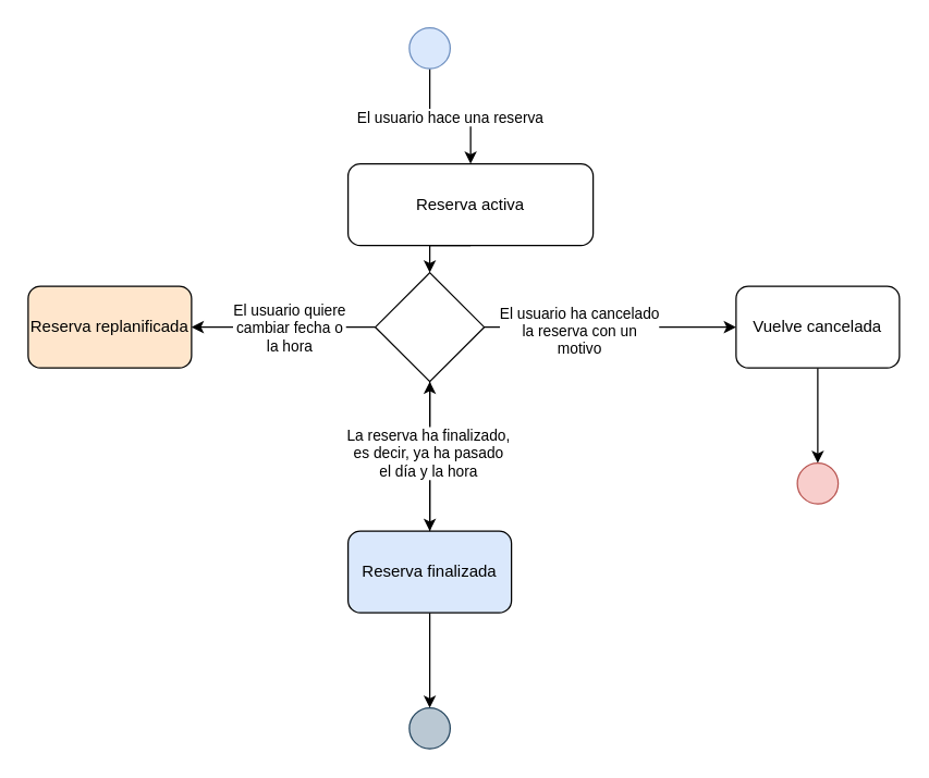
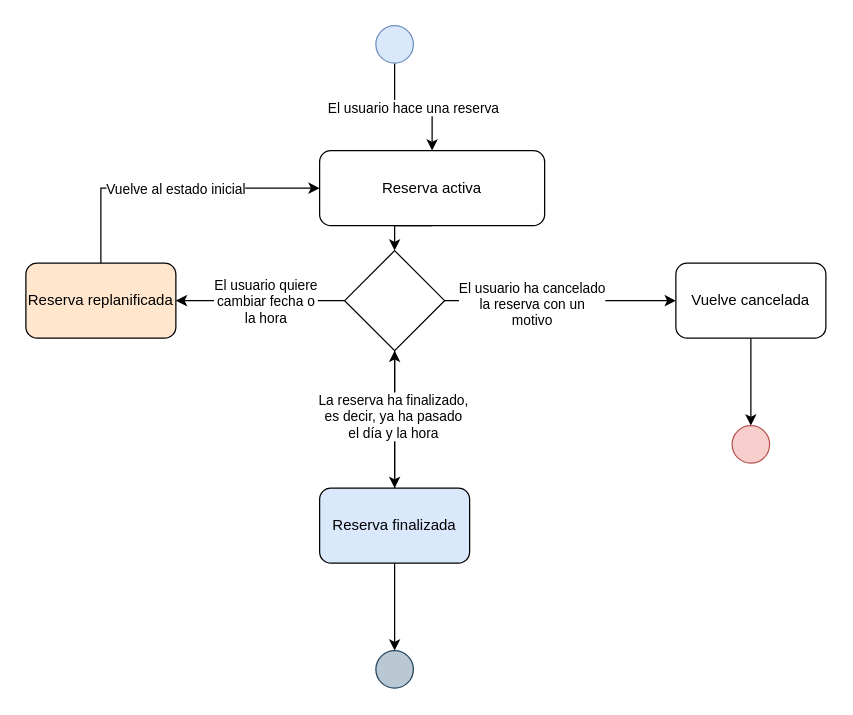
+ <mxCell id="12" style="edgeStyle=orthogonalEdgeStyle;rounded=0;orthogonalLoop=1;jettySize=auto;html=1;exitX=0.5;exitY=0;exitDx=0;exitDy=0;entryX=0;entryY=0.5;entryDx=0;entryDy=0;" edge="1" parent="1" source="14" target="6"><mxGeometry relative="1" as="geometry" /></mxCell>
+ <mxCell id="13" value="Vuelve al estado inicial" style="edgeLabel;html=1;align=center;verticalAlign=middle;resizable=0;points=[];" vertex="1" connectable="0" parent="12"><mxGeometry x="0.013" relative="1" as="geometry"><mxPoint as="offset" /></mxGeometry></mxCell>
